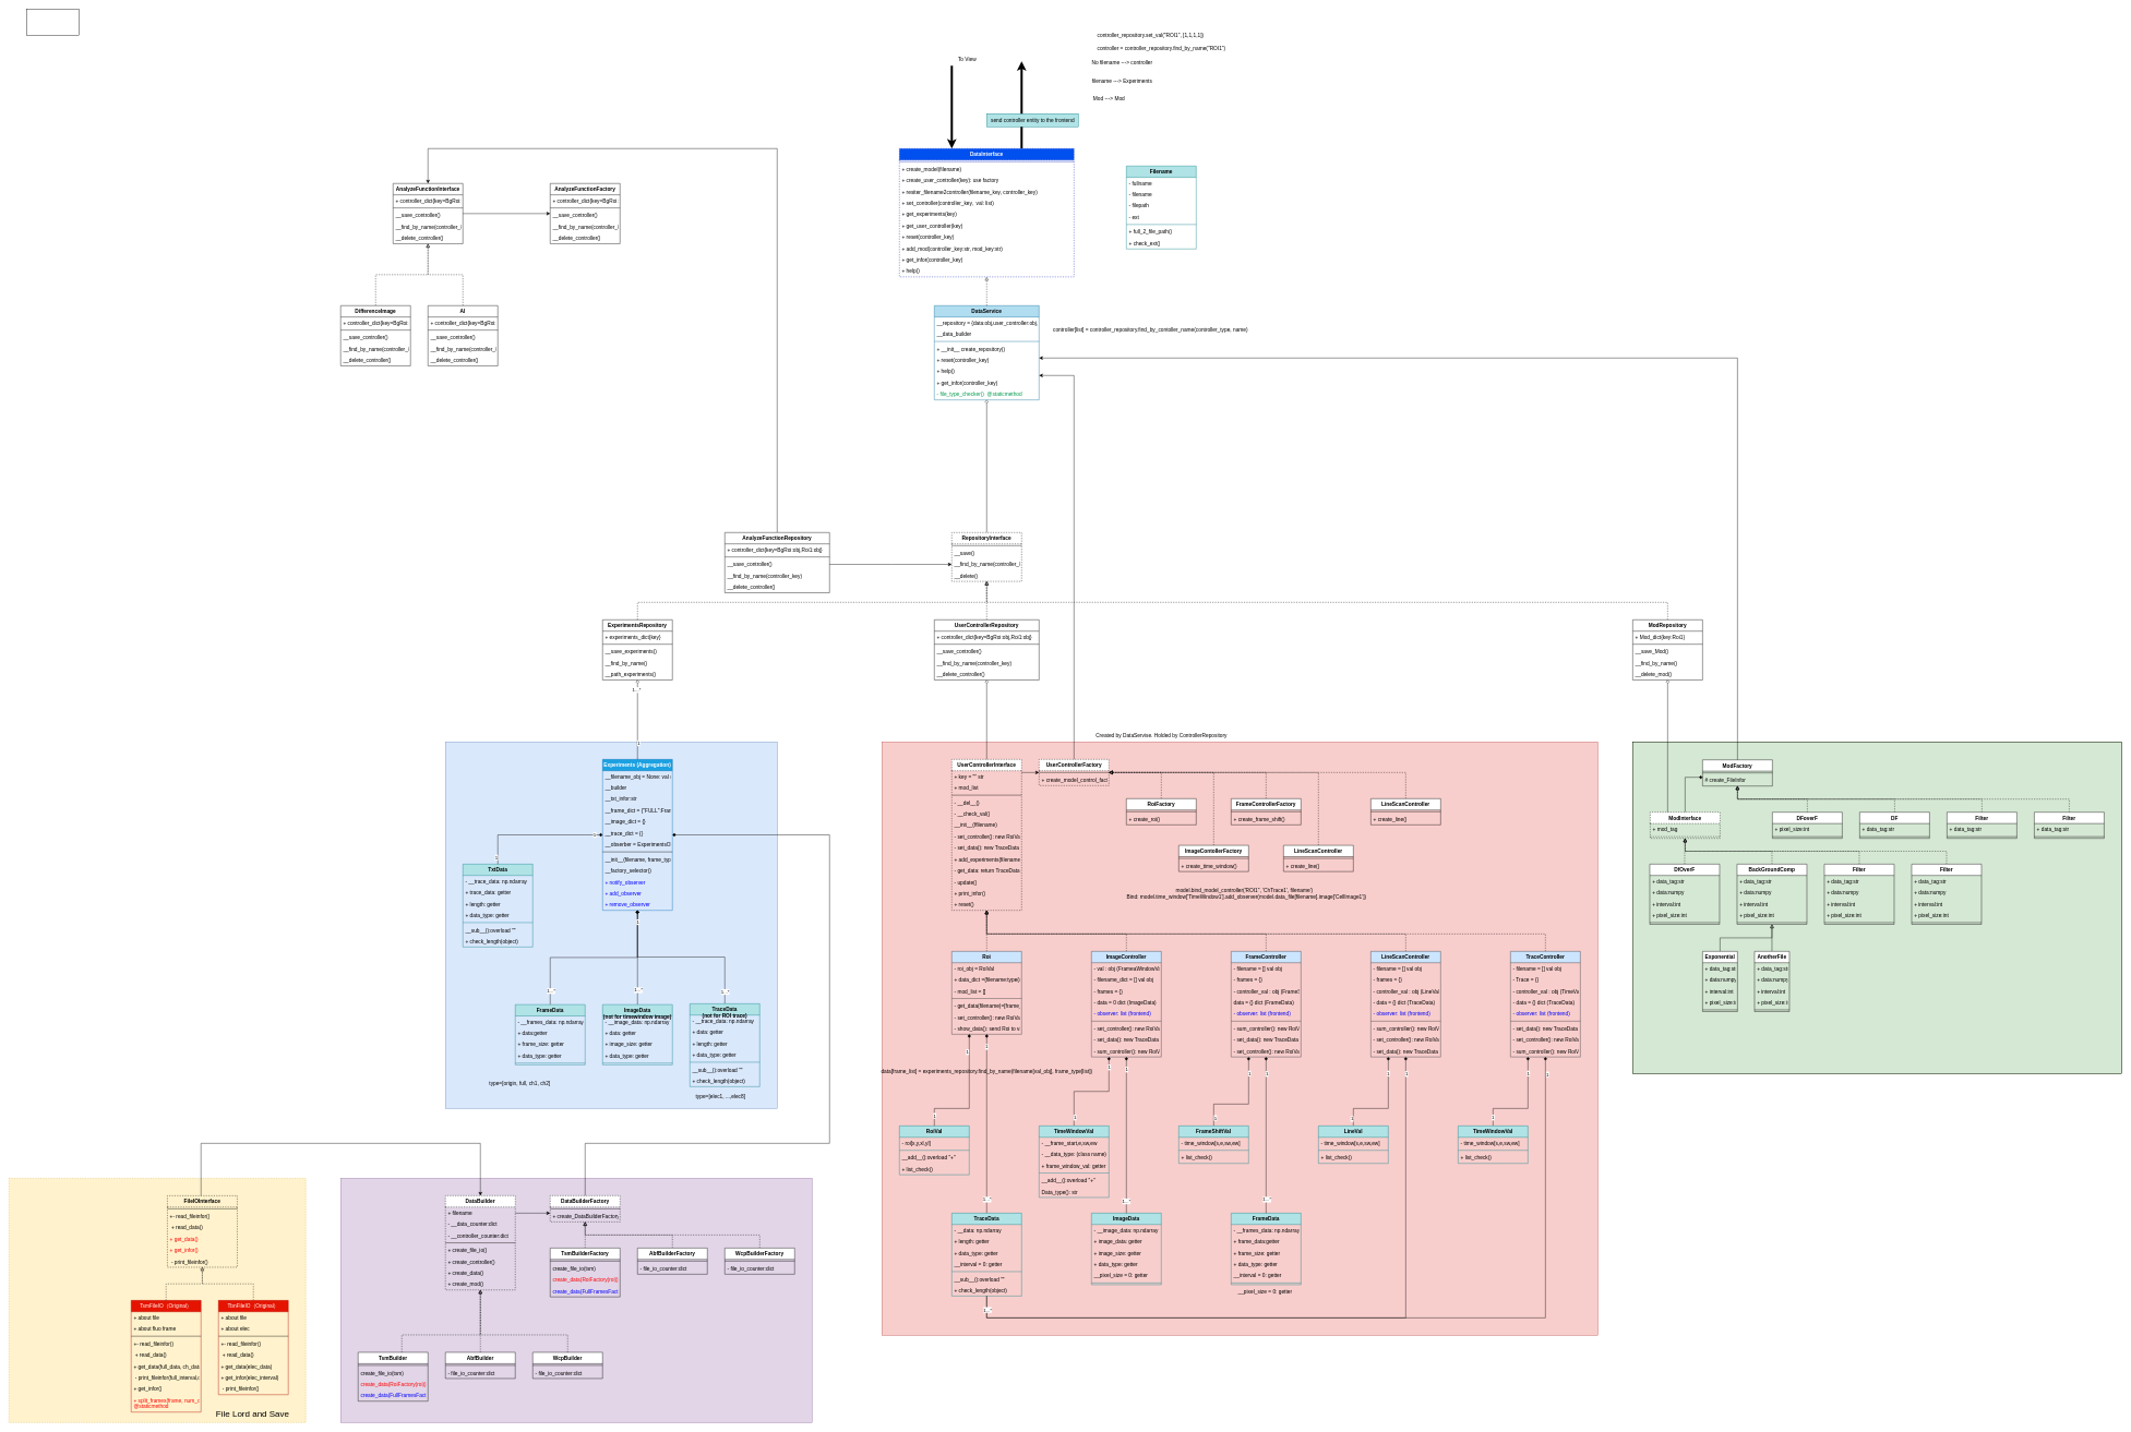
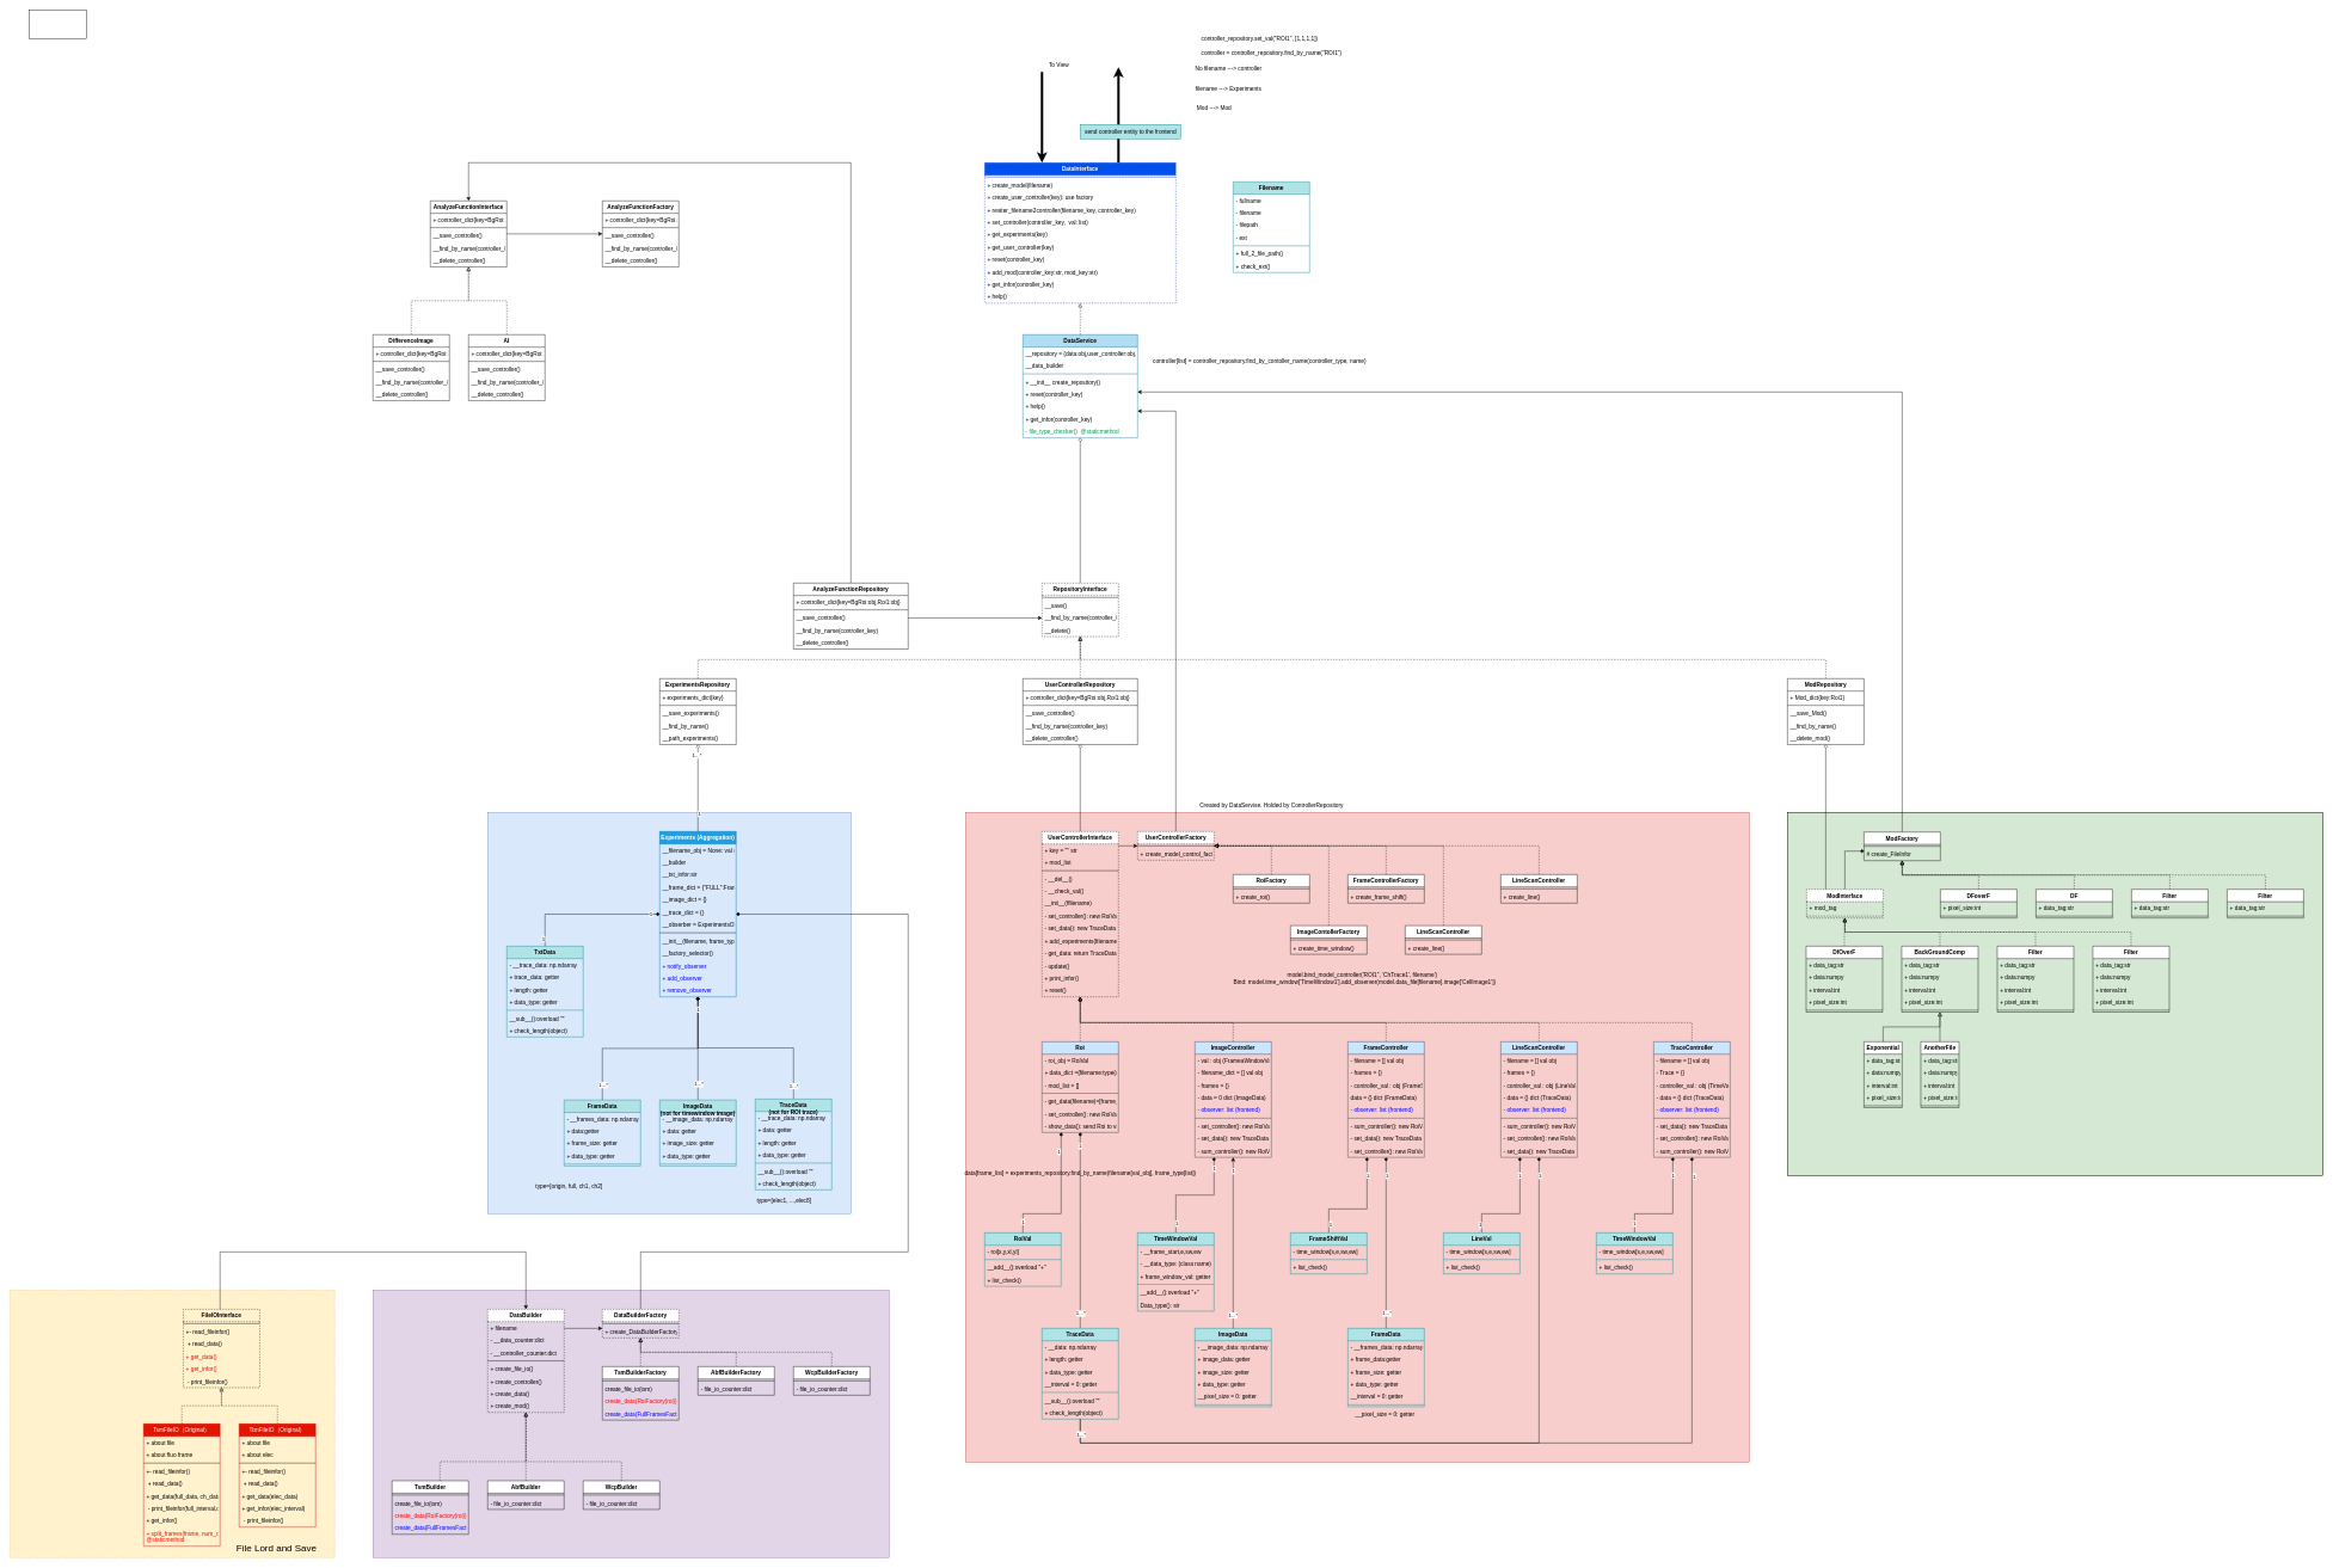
- <mxCell id="175" style="edgeStyle=orthogonalEdgeStyle;rounded=0;orthogonalLoop=1;jettySize=auto;html=1;exitX=0.5;exitY=0;exitDx=0;exitDy=0;endArrow=diamond;endFill=1;" parent="125" source="127" target="165" edge="1"><mxGeometry relative="1" as="geometry" /></mxCell>
+ <mxCell id="175" style="edgeStyle=orthogonalEdgeStyle;rounded=0;orthogonalLoop=1;jettySize=auto;html=1;exitX=0.5;exitY=0;exitDx=0;exitDy=0;endArrow=classic;endFill=1;" parent="125" source="127" target="165" edge="1"><mxGeometry relative="1" as="geometry" /></mxCell>
- <mxCell id="351" value="type=[elec1, ...,elec8]" style="text;html=1;align=center;verticalAlign=middle;resizable=0;points=[];autosize=1;strokeColor=none;fillColor=none;" parent="296" vertex="1"><mxGeometry x="560" y="798" width="140" height="30" as="geometry" /></mxCell>
+ <mxCell id="351" value="type=[elec1, ...,elec8]" style="text;html=1;align=center;verticalAlign=middle;resizable=0;points=[];autosize=1;strokeColor=none;fillColor=none;" parent="296" vertex="1"><mxGeometry x="550" y="798" width="140" height="30" as="geometry" /></mxCell>
